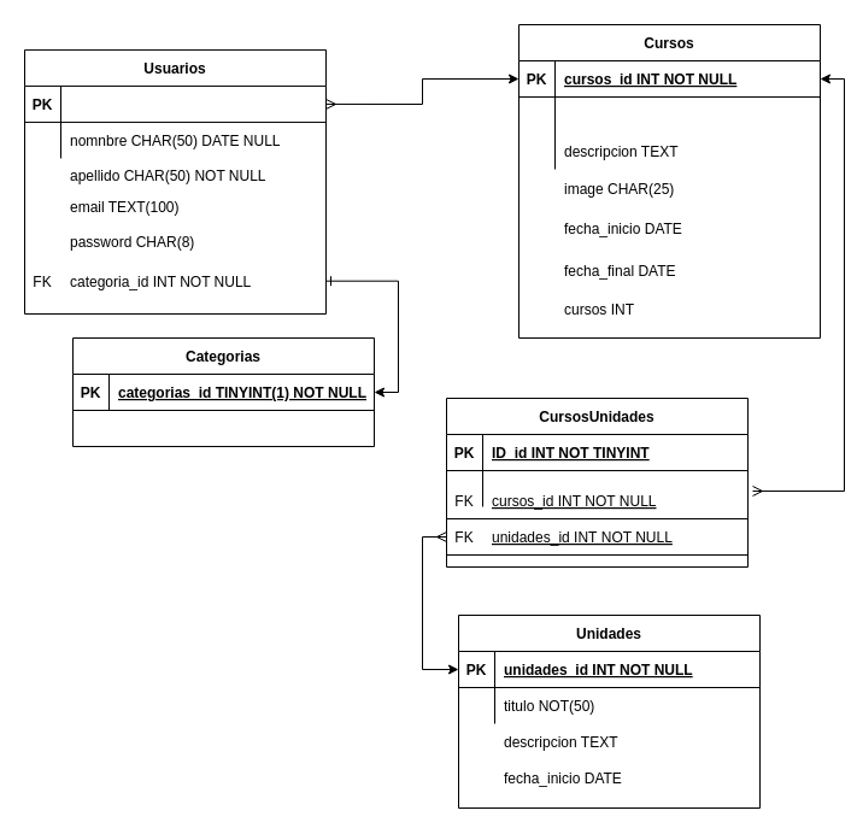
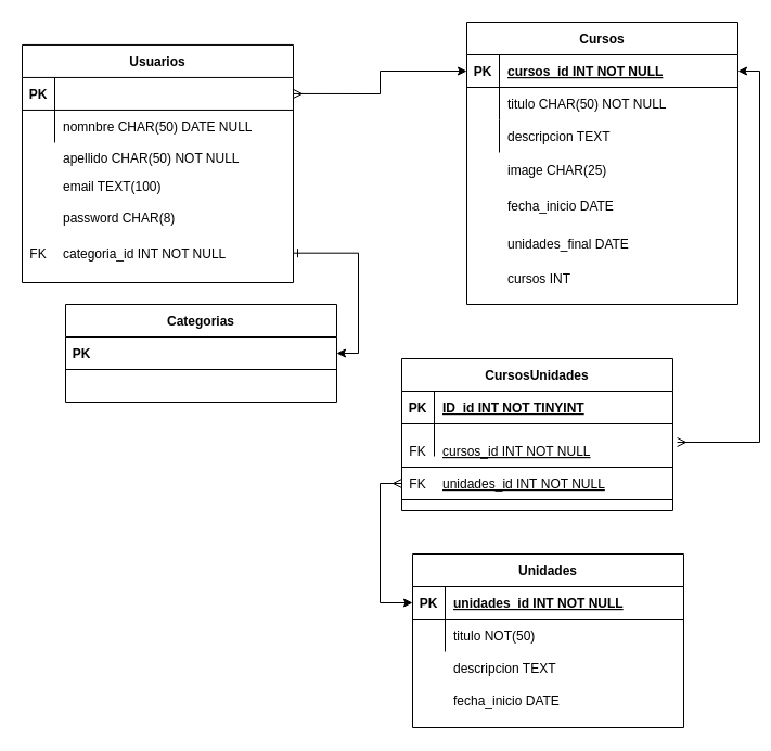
+ <mxCell id="32" value="titulo CHAR(50) NOT NULL" style="shape=partialRectangle;overflow=hidden;connectable=0;fillColor=none;top=0;left=0;bottom=0;right=0;align=left;spacingLeft=6;" parent="30" vertex="1"><mxGeometry x="30" width="220" height="30" as="geometry" /></mxCell>
- <mxCell id="38" value="fecha_final DATE" style="shape=partialRectangle;overflow=hidden;connectable=0;fillColor=none;top=0;left=0;bottom=0;right=0;align=left;spacingLeft=6;" vertex="1" parent="25"><mxGeometry x="30" y="187.498" width="220" height="32.499" as="geometry" /></mxCell>
+ <mxCell id="38" value="unidades_final DATE" style="shape=partialRectangle;overflow=hidden;connectable=0;fillColor=none;top=0;left=0;bottom=0;right=0;align=left;spacingLeft=6;" vertex="1" parent="25"><mxGeometry x="30" y="187.498" width="220" height="32.499" as="geometry" /></mxCell>
- <mxCell id="6" value="categorias_id TINYINT(1) NOT NULL " style="shape=partialRectangle;overflow=hidden;connectable=0;fillColor=none;top=0;left=0;bottom=0;right=0;align=left;spacingLeft=6;fontStyle=5;" vertex="1" parent="4"><mxGeometry x="30" width="220" height="30" as="geometry" /></mxCell>
